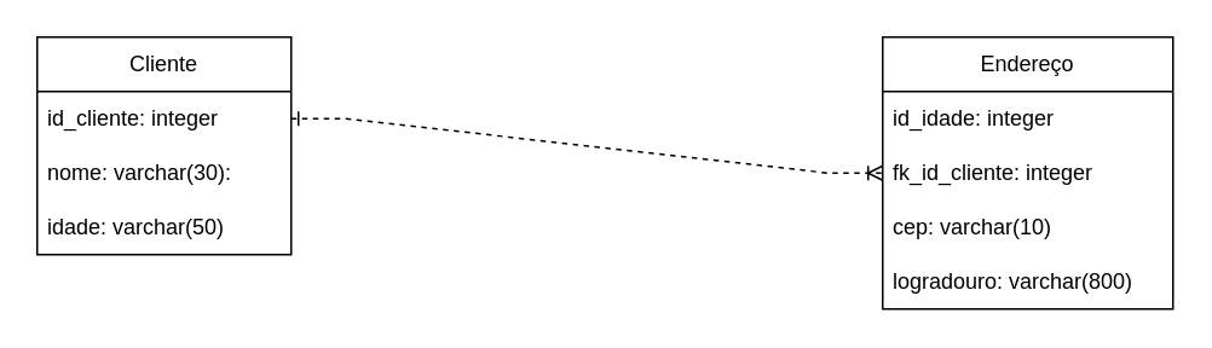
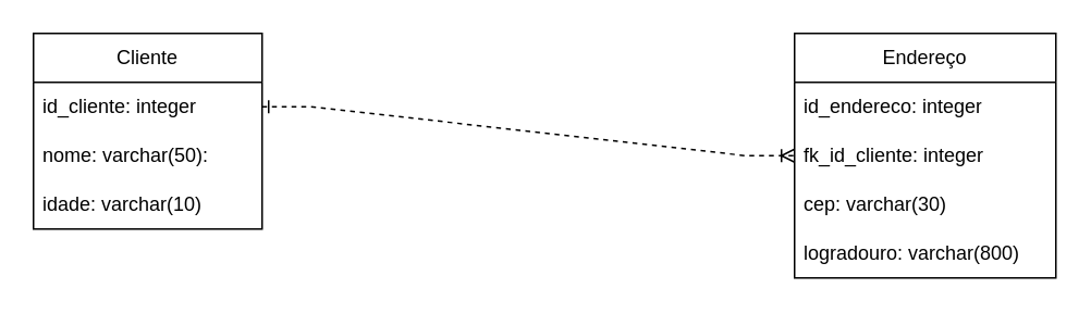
- <mxCell id="7" value="id_idade: integer" style="text;strokeColor=none;fillColor=none;align=left;verticalAlign=middle;spacingLeft=4;spacingRight=4;overflow=hidden;points=[[0,0.5],[1,0.5]];portConstraint=eastwest;rotatable=0;whiteSpace=wrap;html=1;" vertex="1" parent="6"><mxGeometry y="30" width="160" height="30" as="geometry" /></mxCell>
+ <mxCell id="7" value="id_endereco: integer" style="text;strokeColor=none;fillColor=none;align=left;verticalAlign=middle;spacingLeft=4;spacingRight=4;overflow=hidden;points=[[0,0.5],[1,0.5]];portConstraint=eastwest;rotatable=0;whiteSpace=wrap;html=1;" vertex="1" parent="6"><mxGeometry y="30" width="160" height="30" as="geometry" /></mxCell>
- <mxCell id="4" value="nome: varchar(30):" style="text;strokeColor=none;fillColor=none;align=left;verticalAlign=middle;spacingLeft=4;spacingRight=4;overflow=hidden;points=[[0,0.5],[1,0.5]];portConstraint=eastwest;rotatable=0;whiteSpace=wrap;html=1;" vertex="1" parent="2"><mxGeometry y="60" width="140" height="30" as="geometry" /></mxCell>
+ <mxCell id="4" value="nome: varchar(50):" style="text;strokeColor=none;fillColor=none;align=left;verticalAlign=middle;spacingLeft=4;spacingRight=4;overflow=hidden;points=[[0,0.5],[1,0.5]];portConstraint=eastwest;rotatable=0;whiteSpace=wrap;html=1;" vertex="1" parent="2"><mxGeometry y="60" width="140" height="30" as="geometry" /></mxCell>
- <mxCell id="5" value="idade: varchar(50)" style="text;strokeColor=none;fillColor=none;align=left;verticalAlign=middle;spacingLeft=4;spacingRight=4;overflow=hidden;points=[[0,0.5],[1,0.5]];portConstraint=eastwest;rotatable=0;whiteSpace=wrap;html=1;" vertex="1" parent="2"><mxGeometry y="90" width="140" height="30" as="geometry" /></mxCell>
+ <mxCell id="5" value="idade: varchar(10)" style="text;strokeColor=none;fillColor=none;align=left;verticalAlign=middle;spacingLeft=4;spacingRight=4;overflow=hidden;points=[[0,0.5],[1,0.5]];portConstraint=eastwest;rotatable=0;whiteSpace=wrap;html=1;" vertex="1" parent="2"><mxGeometry y="90" width="140" height="30" as="geometry" /></mxCell>
- <mxCell id="9" value="cep: varchar(10)" style="text;strokeColor=none;fillColor=none;align=left;verticalAlign=middle;spacingLeft=4;spacingRight=4;overflow=hidden;points=[[0,0.5],[1,0.5]];portConstraint=eastwest;rotatable=0;whiteSpace=wrap;html=1;" vertex="1" parent="6"><mxGeometry y="90" width="160" height="30" as="geometry" /></mxCell>
+ <mxCell id="9" value="cep: varchar(30)" style="text;strokeColor=none;fillColor=none;align=left;verticalAlign=middle;spacingLeft=4;spacingRight=4;overflow=hidden;points=[[0,0.5],[1,0.5]];portConstraint=eastwest;rotatable=0;whiteSpace=wrap;html=1;" vertex="1" parent="6"><mxGeometry y="90" width="160" height="30" as="geometry" /></mxCell>
